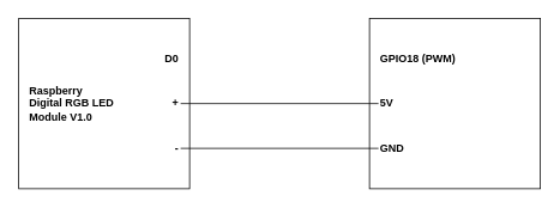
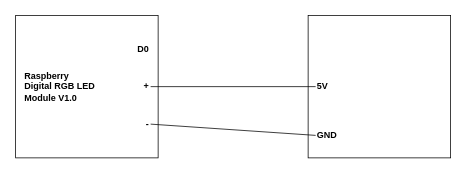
- <mxCell id="8" value="GPIO18 (PWM)" style="text;html=1;strokeColor=none;fillColor=none;align=left;verticalAlign=middle;whiteSpace=wrap;rounded=0;fontStyle=1" vertex="1" parent="1"><mxGeometry x="420" y="50" width="90" height="30" as="geometry" /></mxCell>
- <mxCell id="10" value="GND" style="text;html=1;strokeColor=none;fillColor=none;align=left;verticalAlign=middle;whiteSpace=wrap;rounded=0;fontStyle=1" vertex="1" parent="1"><mxGeometry x="420" y="150" width="60" height="30" as="geometry" /></mxCell>
+ <mxCell id="10" value="GND" style="text;html=1;strokeColor=none;fillColor=none;align=left;verticalAlign=middle;whiteSpace=wrap;rounded=0;fontStyle=1" vertex="1" parent="1"><mxGeometry x="420" y="165" width="60" height="30" as="geometry" /></mxCell>
